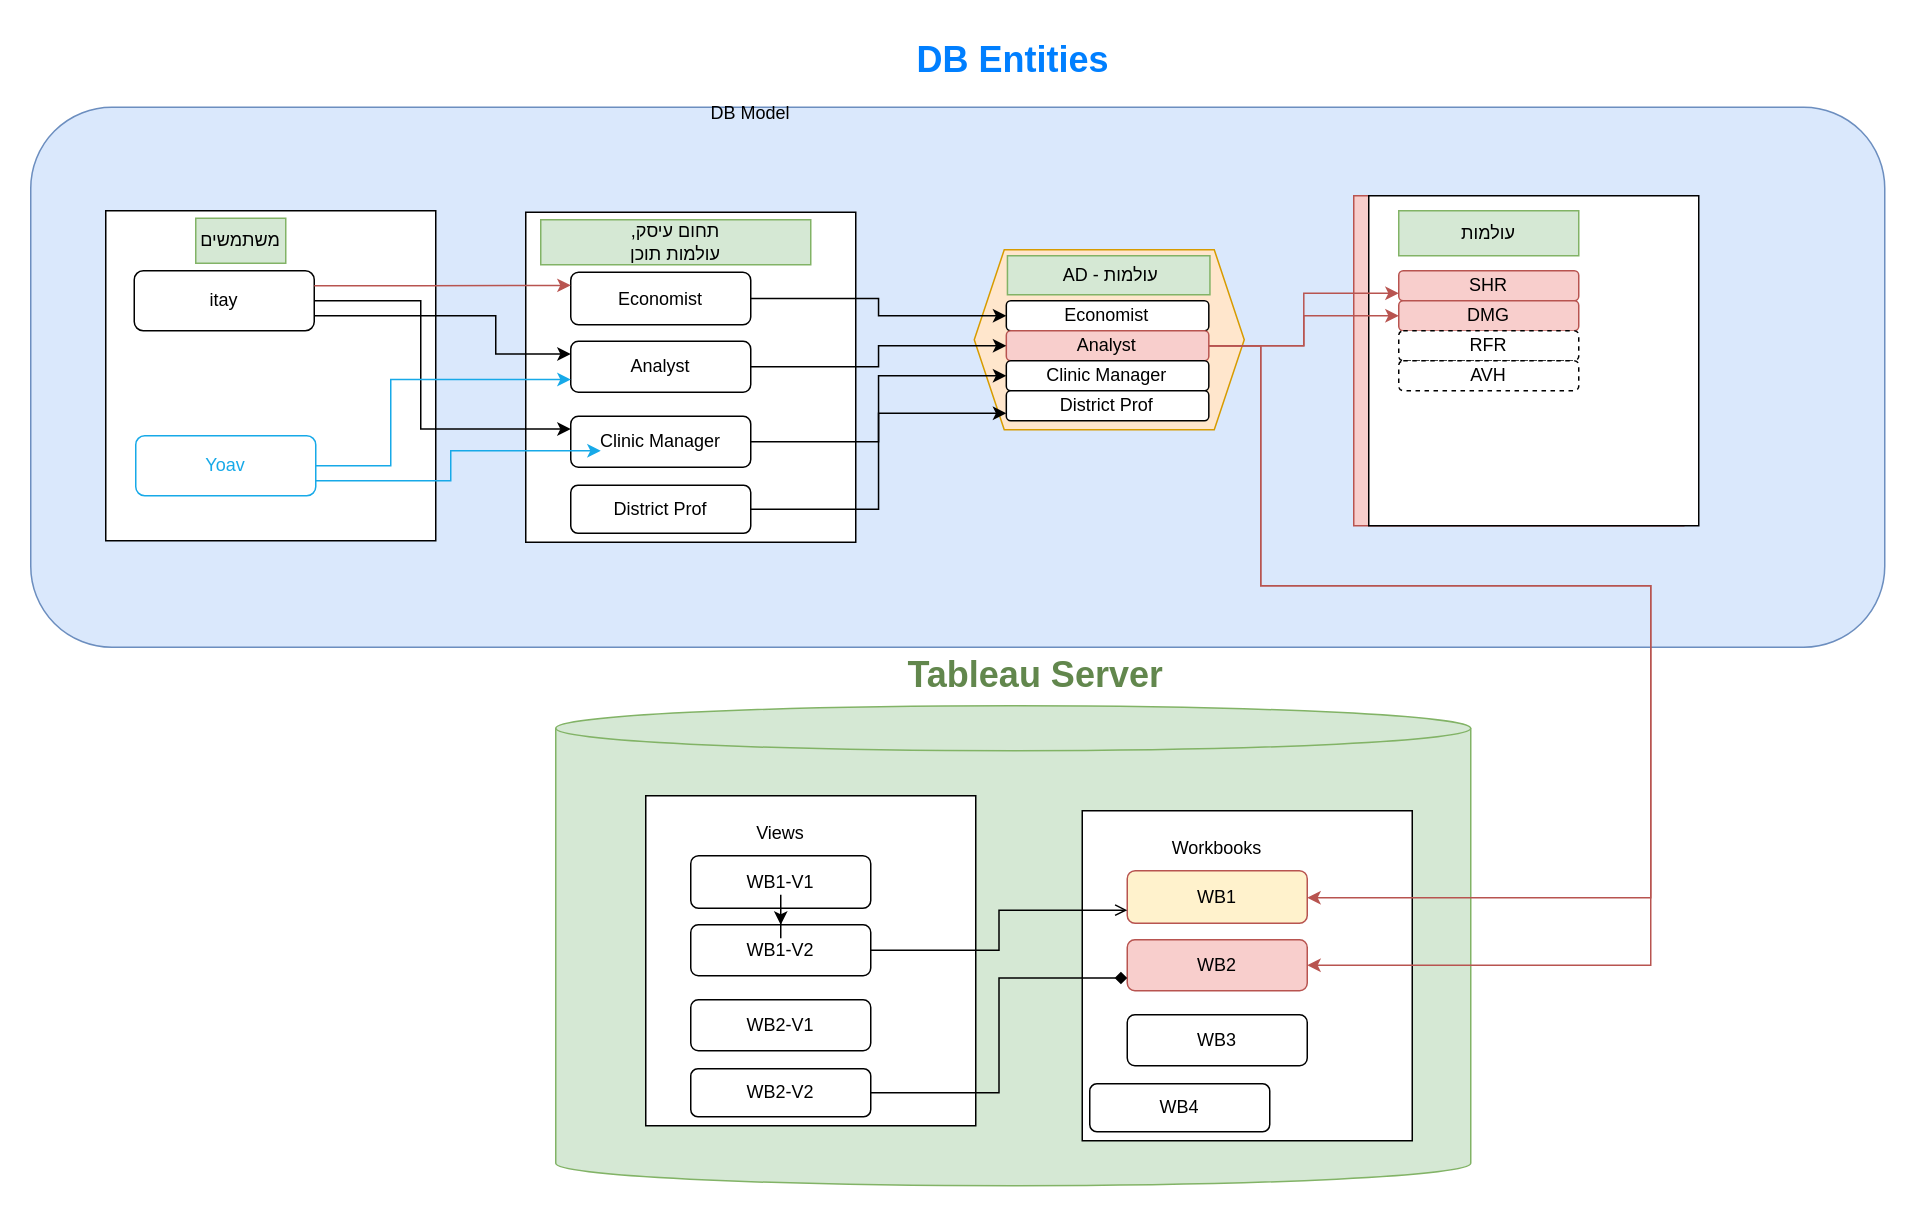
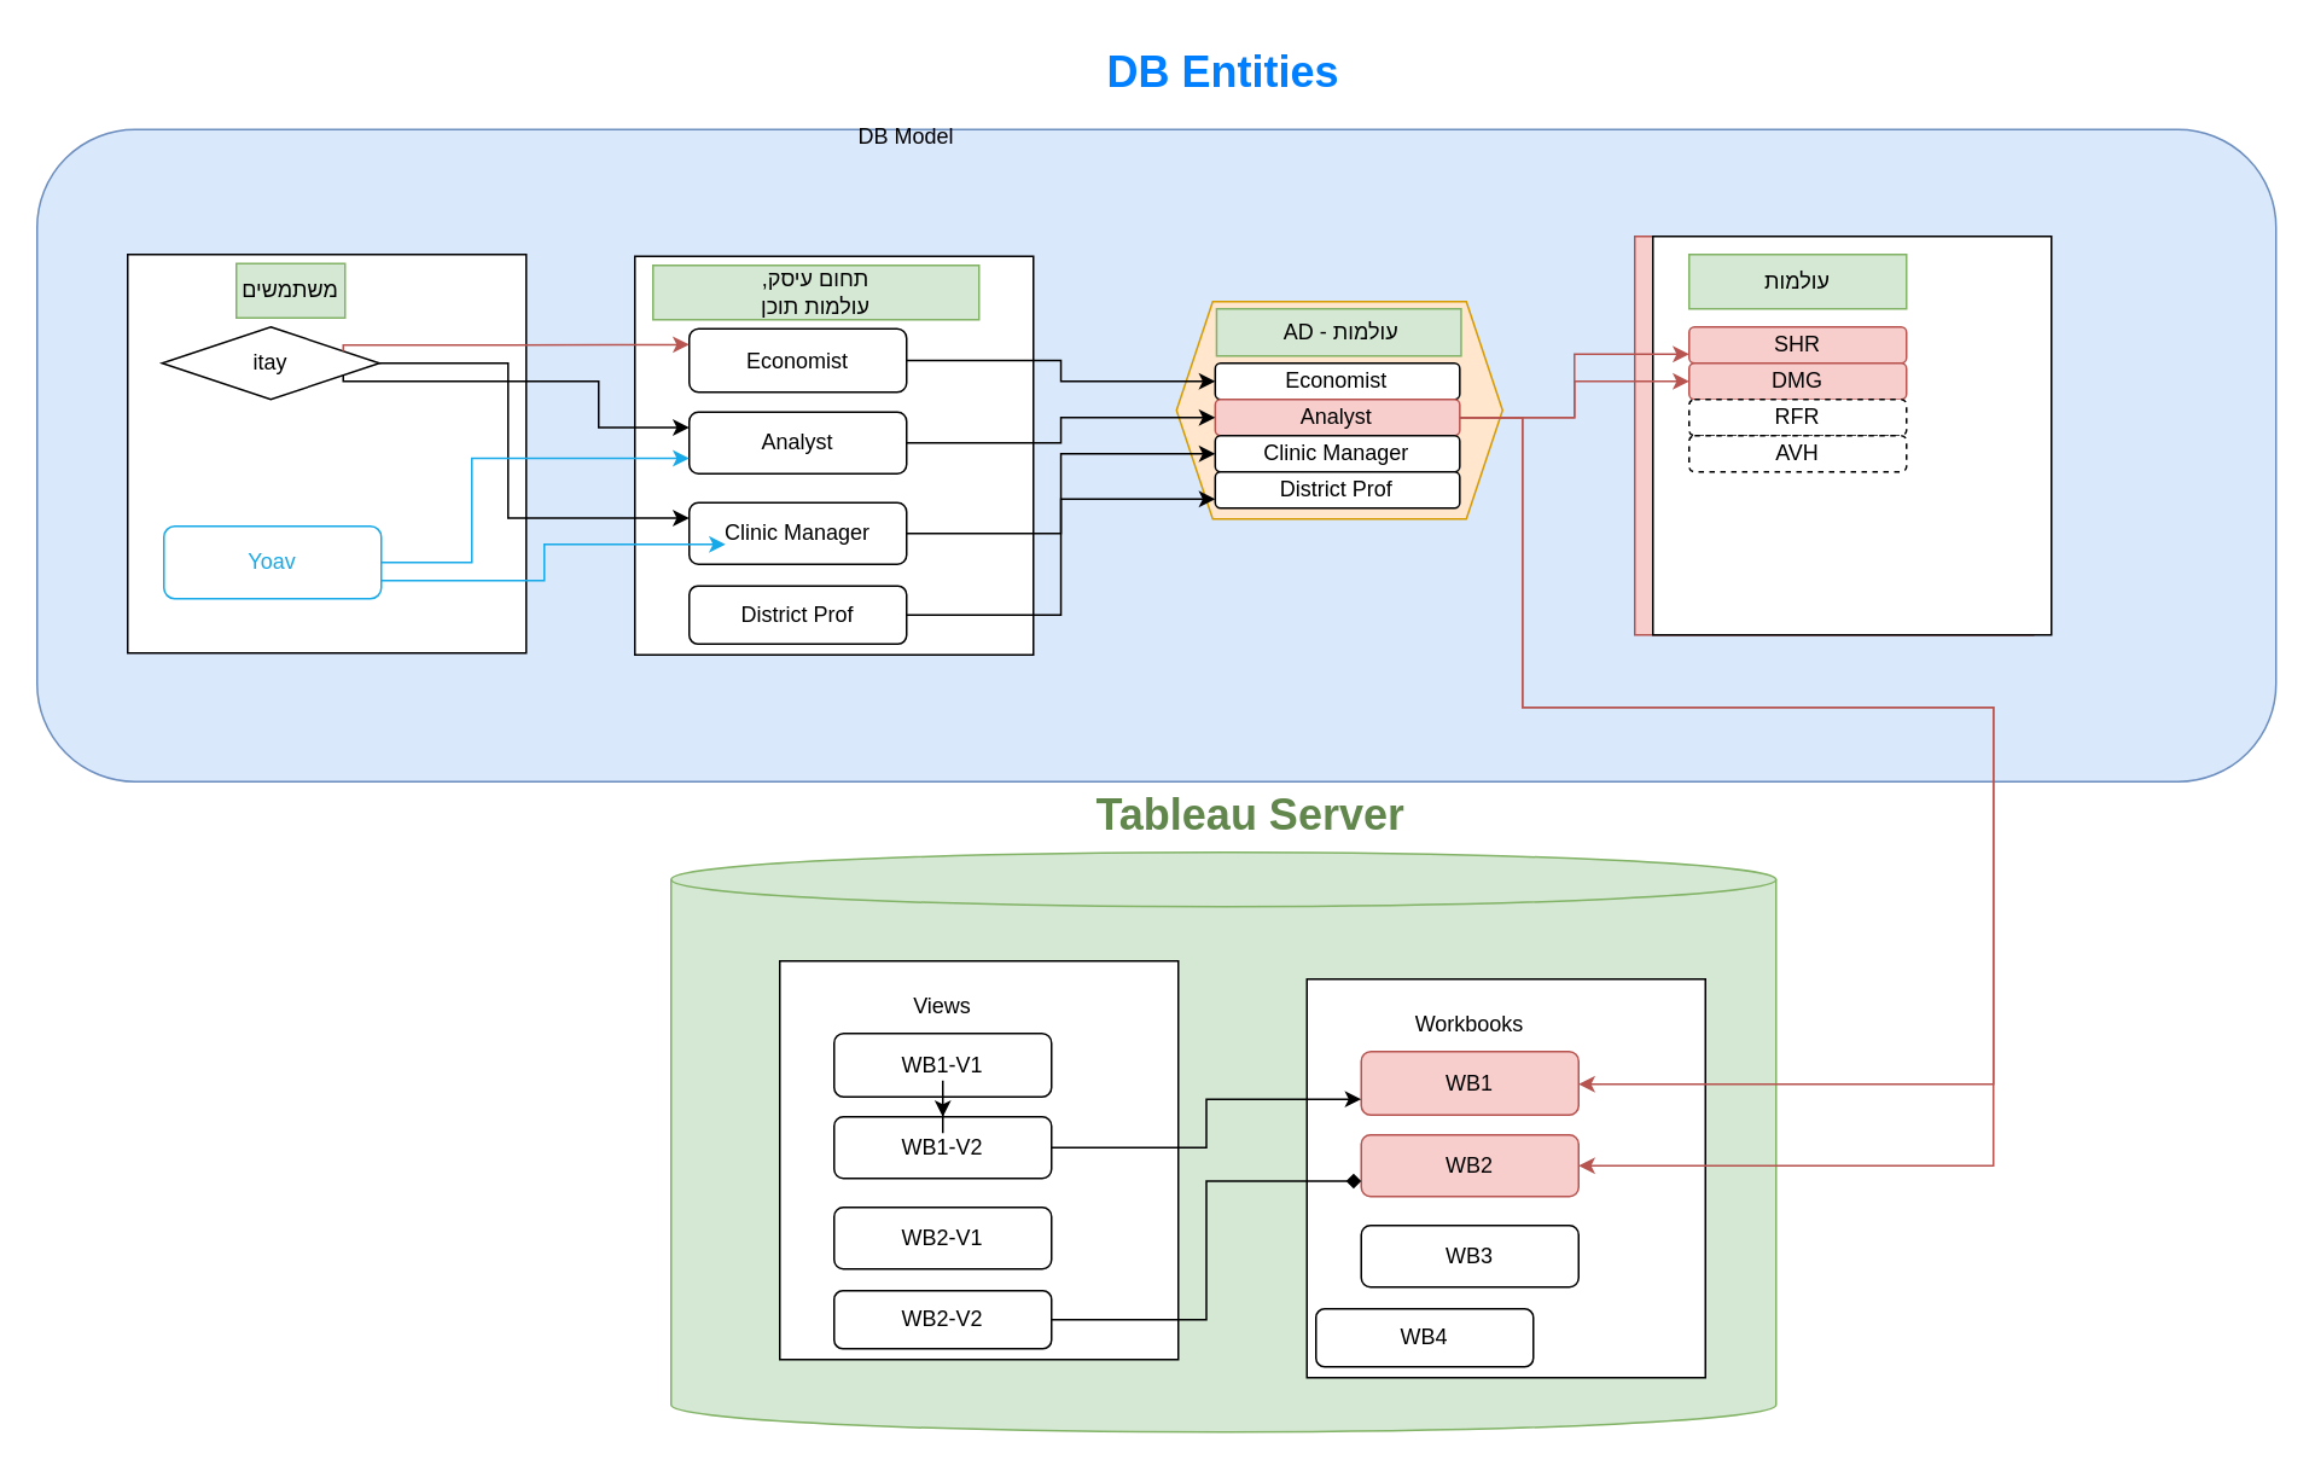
- <mxCell id="14" value="itay" style="rounded=1;whiteSpace=wrap;html=1;" parent="11" vertex="1"><mxGeometry x="19" y="40" width="120" height="40" as="geometry" /></mxCell>
+ <mxCell id="14" value="itay" style="rhombus;whiteSpace=wrap;html=1;" parent="11" vertex="1"><mxGeometry x="19" y="40" width="120" height="40" as="geometry" /></mxCell>
- <mxCell id="7" value="WB1" style="rounded=1;whiteSpace=wrap;html=1;fillColor=#fff2cc;strokeColor=#b85450;" parent="4" vertex="1"><mxGeometry x="30" y="40" width="120" height="35" as="geometry" /></mxCell>
+ <mxCell id="7" value="WB1" style="rounded=1;whiteSpace=wrap;html=1;fillColor=#f8cecc;strokeColor=#b85450;" parent="4" vertex="1"><mxGeometry x="30" y="40" width="120" height="35" as="geometry" /></mxCell>
- <mxCell id="45" style="edgeStyle=orthogonalEdgeStyle;rounded=0;orthogonalLoop=1;jettySize=auto;html=1;entryX=0;entryY=0.75;entryDx=0;entryDy=0;endArrow=open;" edge="1" parent="1" source="41" target="7"><mxGeometry relative="1" as="geometry" /></mxCell>
+ <mxCell id="45" style="edgeStyle=orthogonalEdgeStyle;rounded=0;orthogonalLoop=1;jettySize=auto;html=1;entryX=0;entryY=0.75;entryDx=0;entryDy=0;" edge="1" parent="1" source="41" target="7"><mxGeometry relative="1" as="geometry" /></mxCell>
